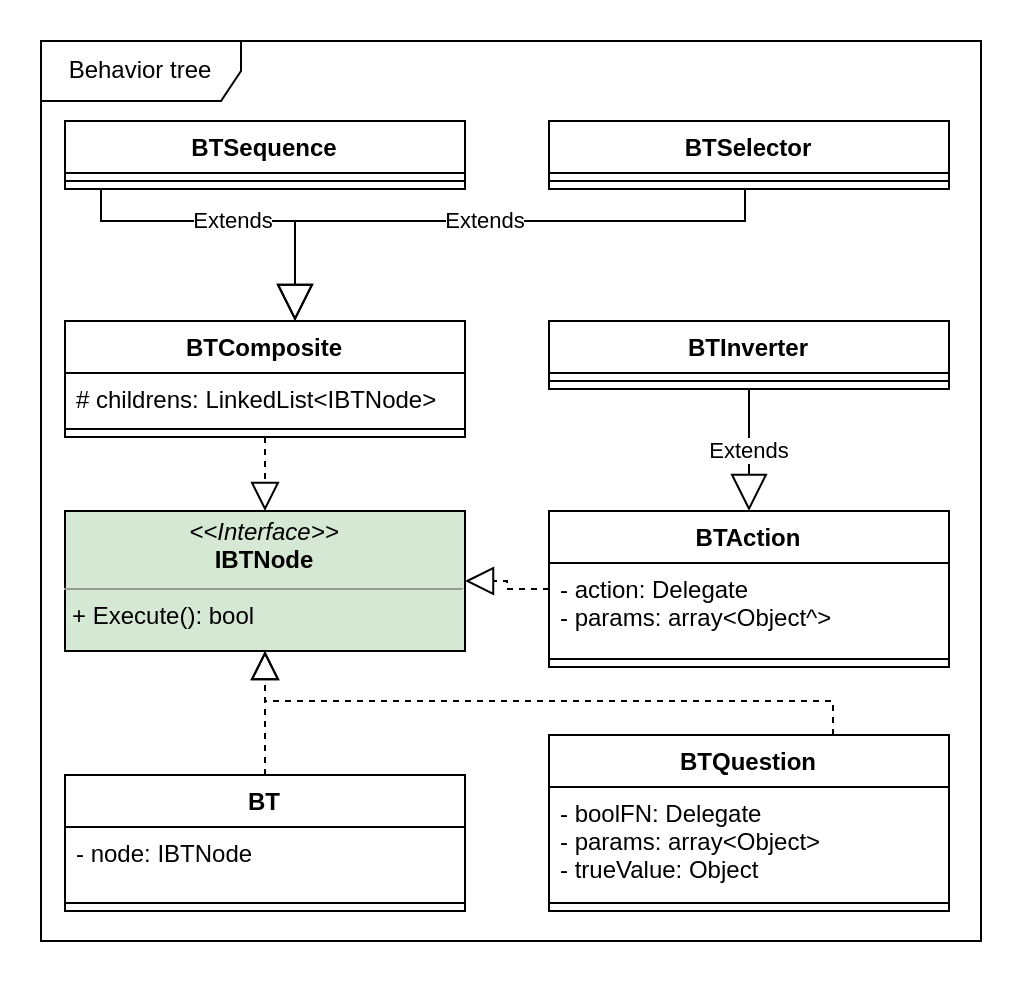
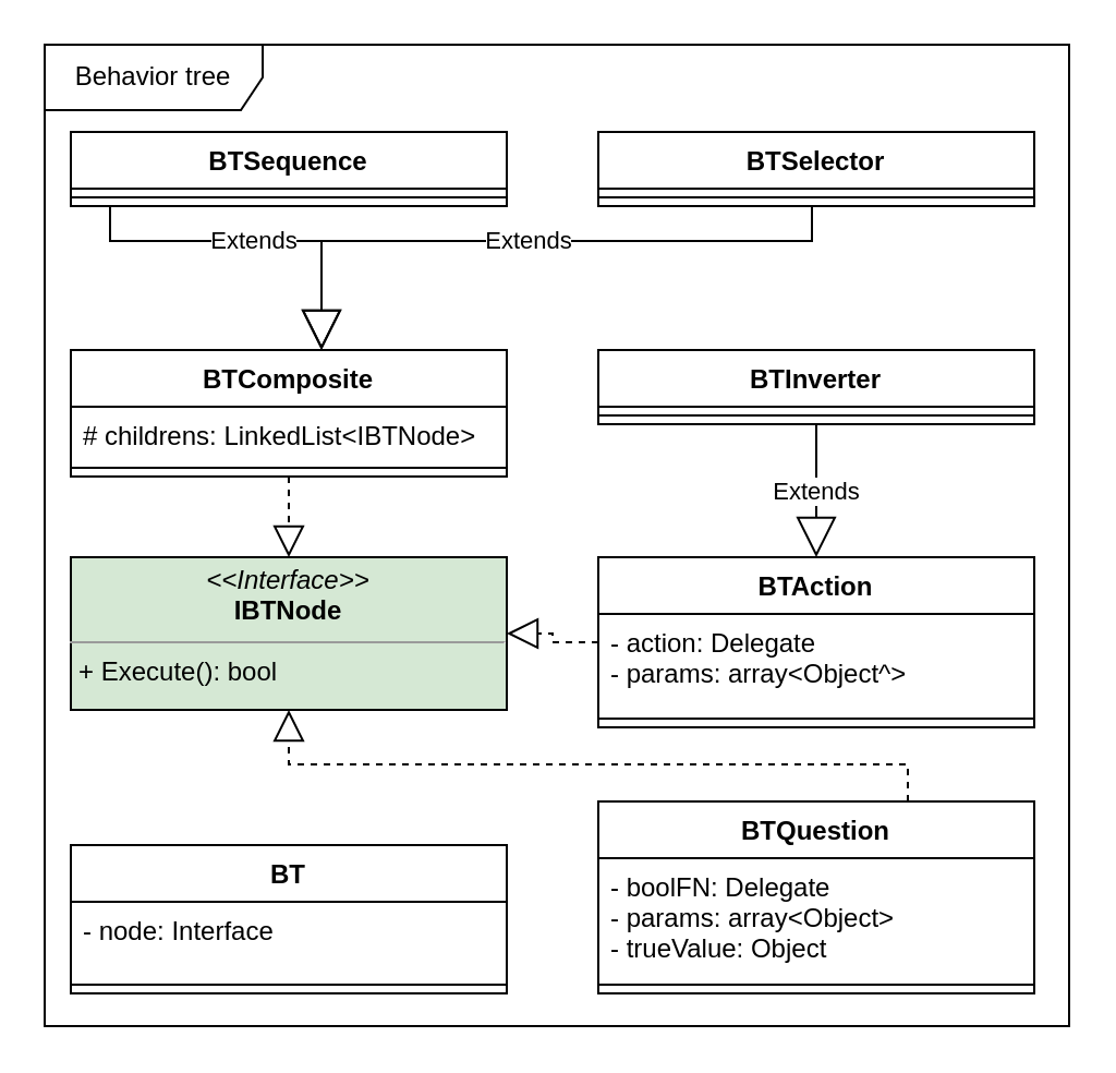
- <mxCell id="27" value="" style="endArrow=block;dashed=1;endFill=0;endSize=12;html=1;edgeStyle=orthogonalEdgeStyle;rounded=0;" edge="1" parent="1" source="24" target="28"><mxGeometry width="160" relative="1" as="geometry"><mxPoint x="-145" y="607" as="sourcePoint" /><mxPoint x="-130" y="371" as="targetPoint" /></mxGeometry></mxCell>
- <mxCell id="25" value="- node: IBTNode" style="text;strokeColor=none;fillColor=none;align=left;verticalAlign=top;spacingLeft=4;spacingRight=4;overflow=hidden;rotatable=0;points=[[0,0.5],[1,0.5]];portConstraint=eastwest;" vertex="1" parent="24"><mxGeometry y="26" width="200" height="34" as="geometry" /></mxCell>
+ <mxCell id="25" value="- node: Interface" style="text;strokeColor=none;fillColor=none;align=left;verticalAlign=top;spacingLeft=4;spacingRight=4;overflow=hidden;rotatable=0;points=[[0,0.5],[1,0.5]];portConstraint=eastwest;" vertex="1" parent="24"><mxGeometry y="26" width="200" height="34" as="geometry" /></mxCell>
